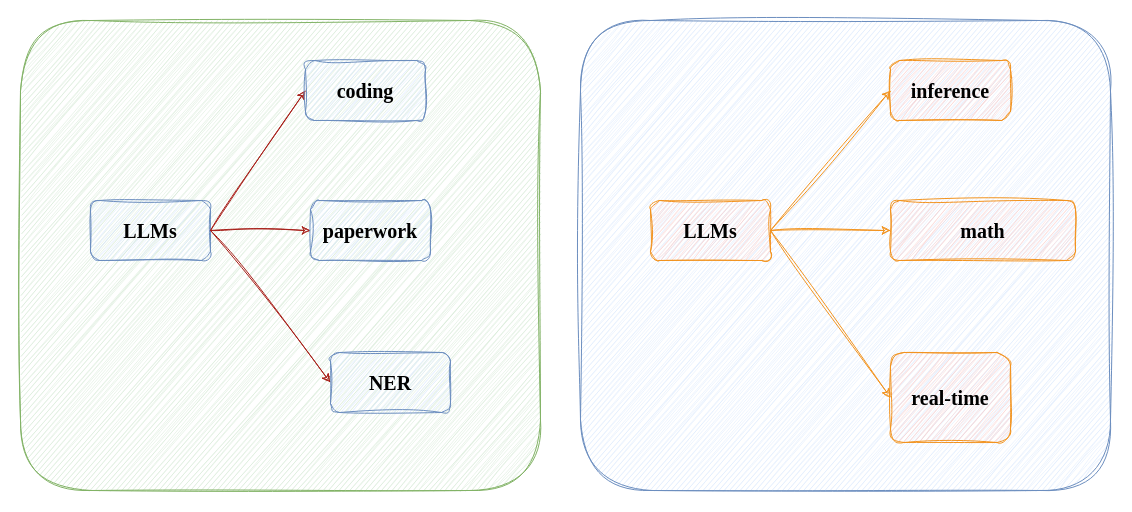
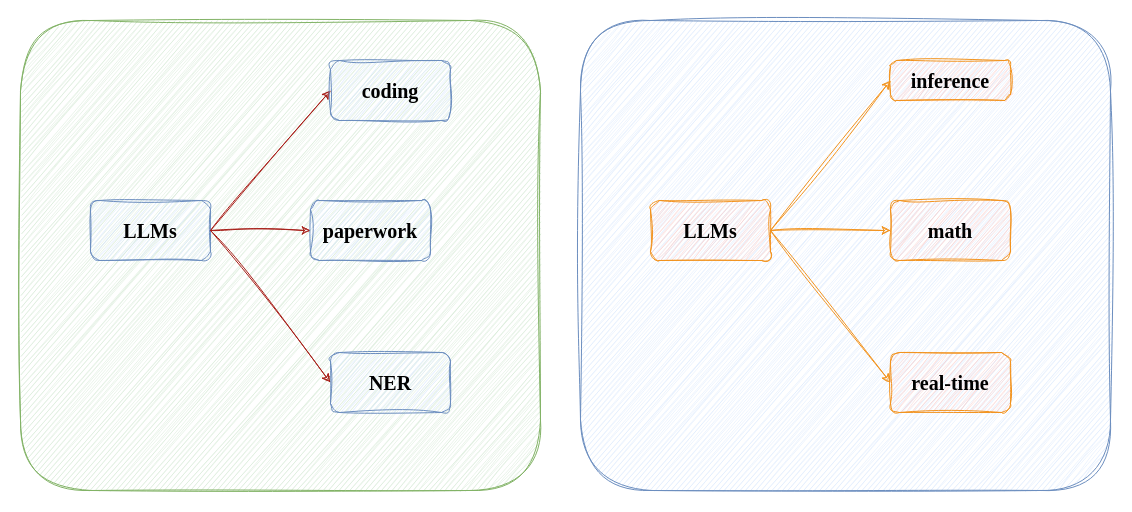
- <mxCell id="6" value="coding" style="rounded=1;whiteSpace=wrap;html=1;hachureGap=4;strokeColor=#6c8ebf;fontFamily=Architects Daughter;fontSource=https%3A%2F%2Ffonts.googleapis.com%2Fcss%3Ffamily%3DArchitects%2BDaughter;fontSize=20;fillColor=#dae8fc;labelBackgroundColor=none;fontStyle=1;strokeWidth=1;sketch=1;curveFitting=1;jiggle=2;" parent="1" vertex="1"><mxGeometry x="305" y="60" width="120" height="60" as="geometry" /></mxCell>
+ <mxCell id="6" value="coding" style="rounded=1;whiteSpace=wrap;html=1;hachureGap=4;strokeColor=#6c8ebf;fontFamily=Architects Daughter;fontSource=https%3A%2F%2Ffonts.googleapis.com%2Fcss%3Ffamily%3DArchitects%2BDaughter;fontSize=20;fillColor=#dae8fc;labelBackgroundColor=none;fontStyle=1;strokeWidth=1;sketch=1;curveFitting=1;jiggle=2;" parent="1" vertex="1"><mxGeometry x="330" y="60" width="120" height="60" as="geometry" /></mxCell>
- <mxCell id="13" value="inference" style="rounded=1;whiteSpace=wrap;html=1;hachureGap=4;strokeColor=#f2931e;fontFamily=Architects Daughter;fontSource=https%3A%2F%2Ffonts.googleapis.com%2Fcss%3Ffamily%3DArchitects%2BDaughter;fontSize=20;fillColor=#f8cecc;labelBackgroundColor=none;fillStyle=auto;sketch=1;curveFitting=1;jiggle=2;fontStyle=1;labelBorderColor=none;" vertex="1" parent="1"><mxGeometry x="890" y="60" width="120" height="60" as="geometry" /></mxCell>
+ <mxCell id="13" value="inference" style="rounded=1;whiteSpace=wrap;html=1;hachureGap=4;strokeColor=#f2931e;fontFamily=Architects Daughter;fontSource=https%3A%2F%2Ffonts.googleapis.com%2Fcss%3Ffamily%3DArchitects%2BDaughter;fontSize=20;fillColor=#f8cecc;labelBackgroundColor=none;fillStyle=auto;sketch=1;curveFitting=1;jiggle=2;fontStyle=1;labelBorderColor=none;" vertex="1" parent="1"><mxGeometry x="890" y="60" width="120" height="40" as="geometry" /></mxCell>
- <mxCell id="15" value="math" style="rounded=1;whiteSpace=wrap;html=1;hachureGap=4;strokeColor=#f2931e;fontFamily=Architects Daughter;fontSource=https%3A%2F%2Ffonts.googleapis.com%2Fcss%3Ffamily%3DArchitects%2BDaughter;fontSize=20;fillColor=#f8cecc;labelBackgroundColor=none;sketch=1;curveFitting=1;jiggle=2;fontStyle=1;labelBorderColor=none;" vertex="1" parent="1"><mxGeometry x="890" y="200" width="185" height="60" as="geometry" /></mxCell>
+ <mxCell id="15" value="math" style="rounded=1;whiteSpace=wrap;html=1;hachureGap=4;strokeColor=#f2931e;fontFamily=Architects Daughter;fontSource=https%3A%2F%2Ffonts.googleapis.com%2Fcss%3Ffamily%3DArchitects%2BDaughter;fontSize=20;fillColor=#f8cecc;labelBackgroundColor=none;sketch=1;curveFitting=1;jiggle=2;fontStyle=1;labelBorderColor=none;" vertex="1" parent="1"><mxGeometry x="890" y="200" width="120" height="60" as="geometry" /></mxCell>
- <mxCell id="17" value="real-time" style="rounded=1;whiteSpace=wrap;html=1;hachureGap=4;strokeColor=#f2931e;fontFamily=Architects Daughter;fontSource=https%3A%2F%2Ffonts.googleapis.com%2Fcss%3Ffamily%3DArchitects%2BDaughter;fontSize=20;fillColor=#f8cecc;labelBackgroundColor=none;sketch=1;curveFitting=1;jiggle=2;fontStyle=1;labelBorderColor=none;" vertex="1" parent="1"><mxGeometry x="890" y="352" width="120" height="90" as="geometry" /></mxCell>
+ <mxCell id="17" value="real-time" style="rounded=1;whiteSpace=wrap;html=1;hachureGap=4;strokeColor=#f2931e;fontFamily=Architects Daughter;fontSource=https%3A%2F%2Ffonts.googleapis.com%2Fcss%3Ffamily%3DArchitects%2BDaughter;fontSize=20;fillColor=#f8cecc;labelBackgroundColor=none;sketch=1;curveFitting=1;jiggle=2;fontStyle=1;labelBorderColor=none;" vertex="1" parent="1"><mxGeometry x="890" y="352" width="120" height="60" as="geometry" /></mxCell>
